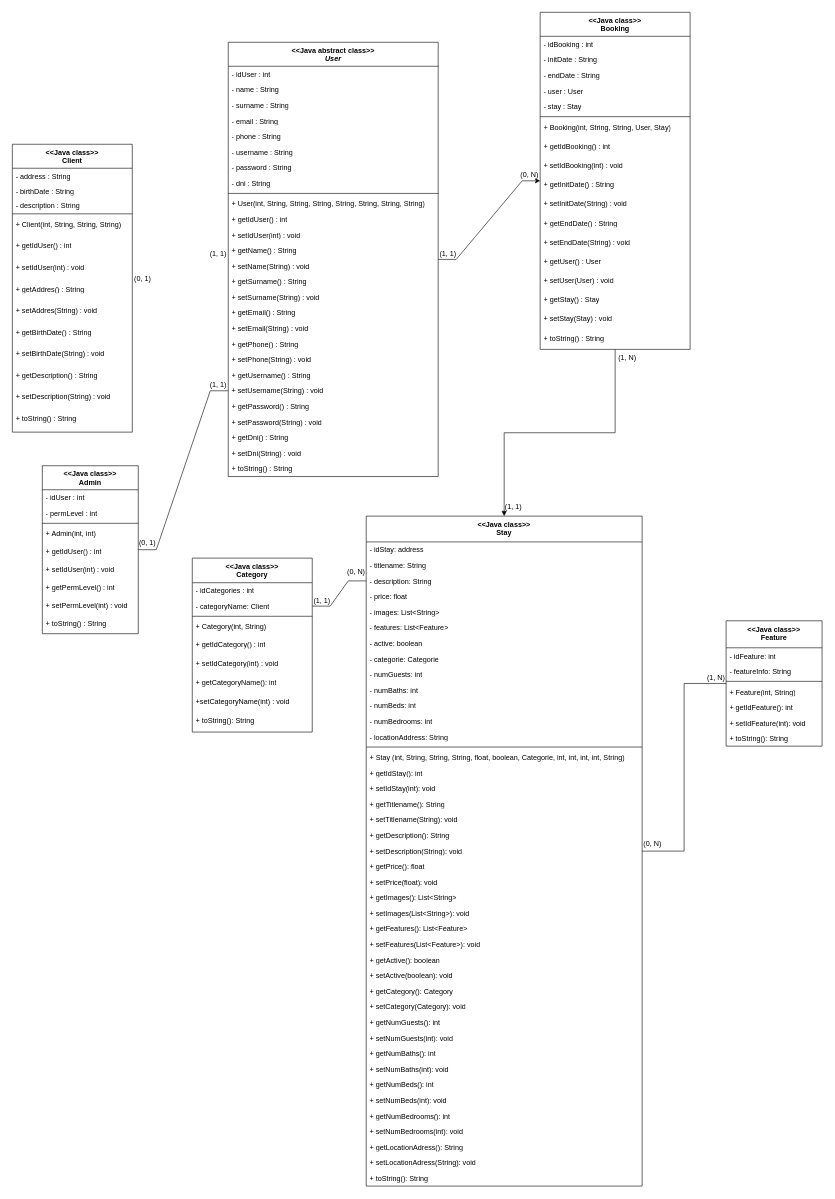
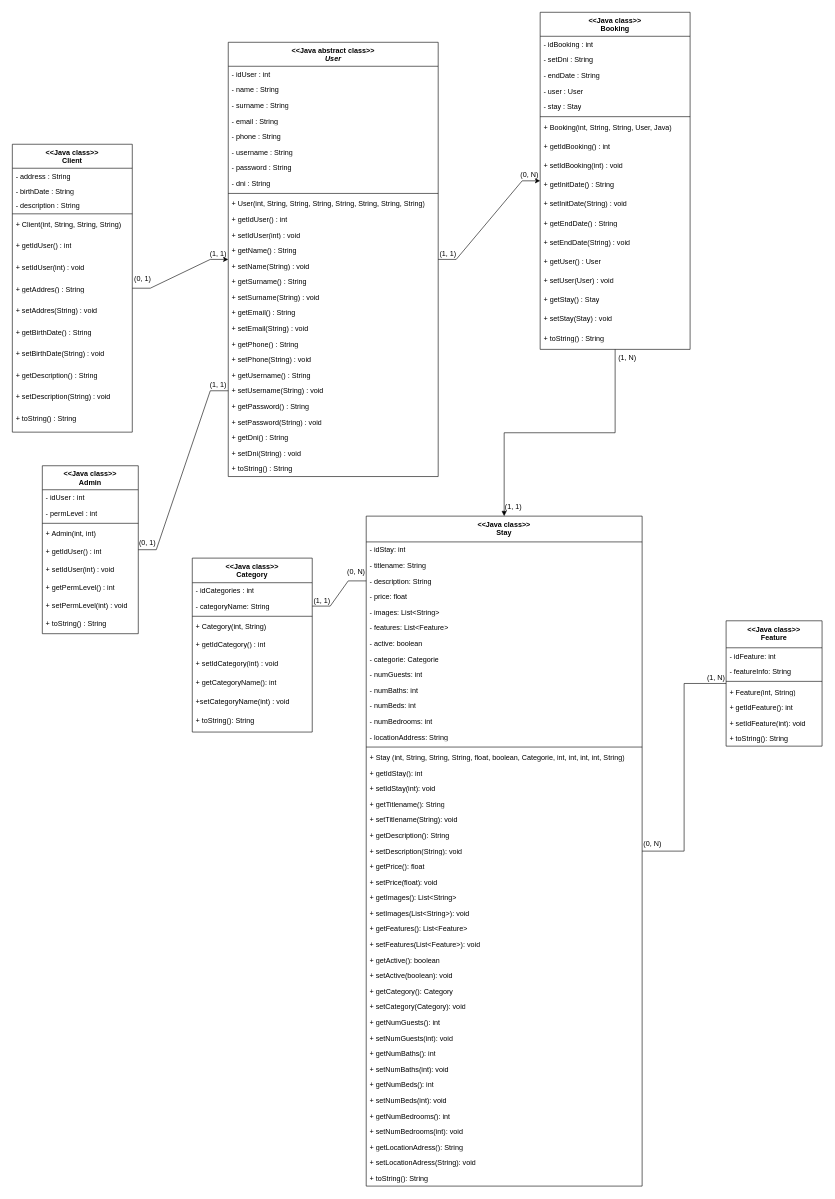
- <mxCell id="136" value="- initDate : String" style="text;strokeColor=none;fillColor=none;align=left;verticalAlign=top;spacingLeft=4;spacingRight=4;overflow=hidden;rotatable=0;points=[[0,0.5],[1,0.5]];portConstraint=eastwest;whiteSpace=wrap;html=1;" parent="134" vertex="1"><mxGeometry y="66" width="250" height="26" as="geometry" /></mxCell>
+ <mxCell id="136" value="- setDni : String" style="text;strokeColor=none;fillColor=none;align=left;verticalAlign=top;spacingLeft=4;spacingRight=4;overflow=hidden;rotatable=0;points=[[0,0.5],[1,0.5]];portConstraint=eastwest;whiteSpace=wrap;html=1;" parent="134" vertex="1"><mxGeometry y="66" width="250" height="26" as="geometry" /></mxCell>
- <mxCell id="141" value="+ Booking(int, String, String, User, Stay)&lt;div&gt;&lt;br&gt;&lt;div&gt;&lt;br&gt;&lt;/div&gt;&lt;/div&gt;" style="text;strokeColor=none;fillColor=none;align=left;verticalAlign=top;spacingLeft=4;spacingRight=4;overflow=hidden;rotatable=0;points=[[0,0.5],[1,0.5]];portConstraint=eastwest;whiteSpace=wrap;html=1;" parent="134" vertex="1"><mxGeometry y="178" width="250" height="32" as="geometry" /></mxCell>
+ <mxCell id="141" value="+ Booking(int, String, String, User, Java)&lt;div&gt;&lt;br&gt;&lt;div&gt;&lt;br&gt;&lt;/div&gt;&lt;/div&gt;" style="text;strokeColor=none;fillColor=none;align=left;verticalAlign=top;spacingLeft=4;spacingRight=4;overflow=hidden;rotatable=0;points=[[0,0.5],[1,0.5]];portConstraint=eastwest;whiteSpace=wrap;html=1;" parent="134" vertex="1"><mxGeometry y="178" width="250" height="32" as="geometry" /></mxCell>
+ <mxCell id="2" style="edgeStyle=entityRelationEdgeStyle;rounded=0;orthogonalLoop=1;jettySize=auto;html=1;endArrow=classic;startFill=0;strokeColor=default;startArrow=none;endFill=1;" parent="1" source="20" target="98" edge="1"><mxGeometry relative="1" as="geometry"><mxPoint x="330" y="505" as="sourcePoint" /><mxPoint x="550" y="590" as="targetPoint" /></mxGeometry></mxCell>
- <mxCell id="56" value="- idStay: address" style="text;strokeColor=none;fillColor=none;align=left;verticalAlign=top;spacingLeft=4;spacingRight=4;overflow=hidden;rotatable=0;points=[[0,0.5],[1,0.5]];portConstraint=eastwest;whiteSpace=wrap;html=1;" parent="55" vertex="1"><mxGeometry y="43" width="460" height="26" as="geometry" /></mxCell>
+ <mxCell id="56" value="- idStay: int" style="text;strokeColor=none;fillColor=none;align=left;verticalAlign=top;spacingLeft=4;spacingRight=4;overflow=hidden;rotatable=0;points=[[0,0.5],[1,0.5]];portConstraint=eastwest;whiteSpace=wrap;html=1;" parent="55" vertex="1"><mxGeometry y="43" width="460" height="26" as="geometry" /></mxCell>
- <mxCell id="37" value="- categoryName: Client" style="text;strokeColor=none;fillColor=none;align=left;verticalAlign=top;spacingLeft=4;spacingRight=4;overflow=hidden;rotatable=0;points=[[0,0.5],[1,0.5]];portConstraint=eastwest;whiteSpace=wrap;html=1;" parent="35" vertex="1"><mxGeometry y="67" width="200" height="26" as="geometry" /></mxCell>
+ <mxCell id="37" value="- categoryName: String" style="text;strokeColor=none;fillColor=none;align=left;verticalAlign=top;spacingLeft=4;spacingRight=4;overflow=hidden;rotatable=0;points=[[0,0.5],[1,0.5]];portConstraint=eastwest;whiteSpace=wrap;html=1;" parent="35" vertex="1"><mxGeometry y="67" width="200" height="26" as="geometry" /></mxCell>
